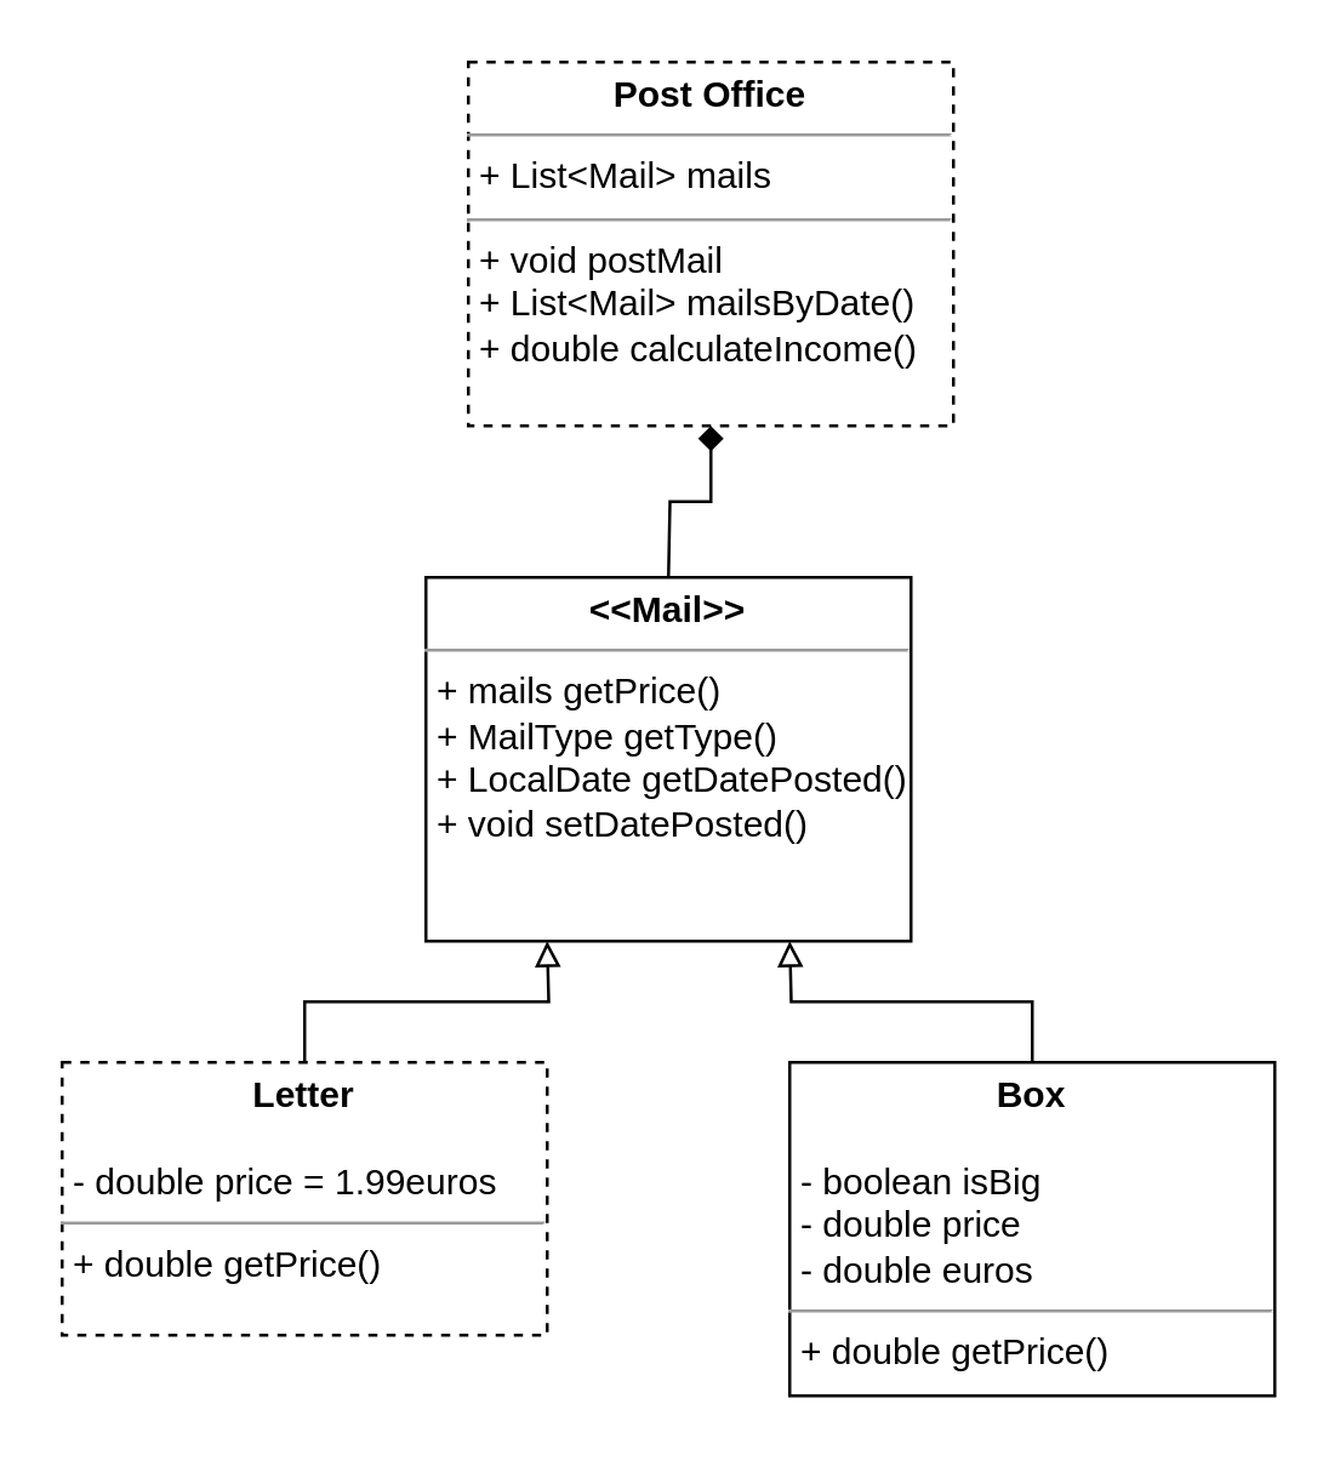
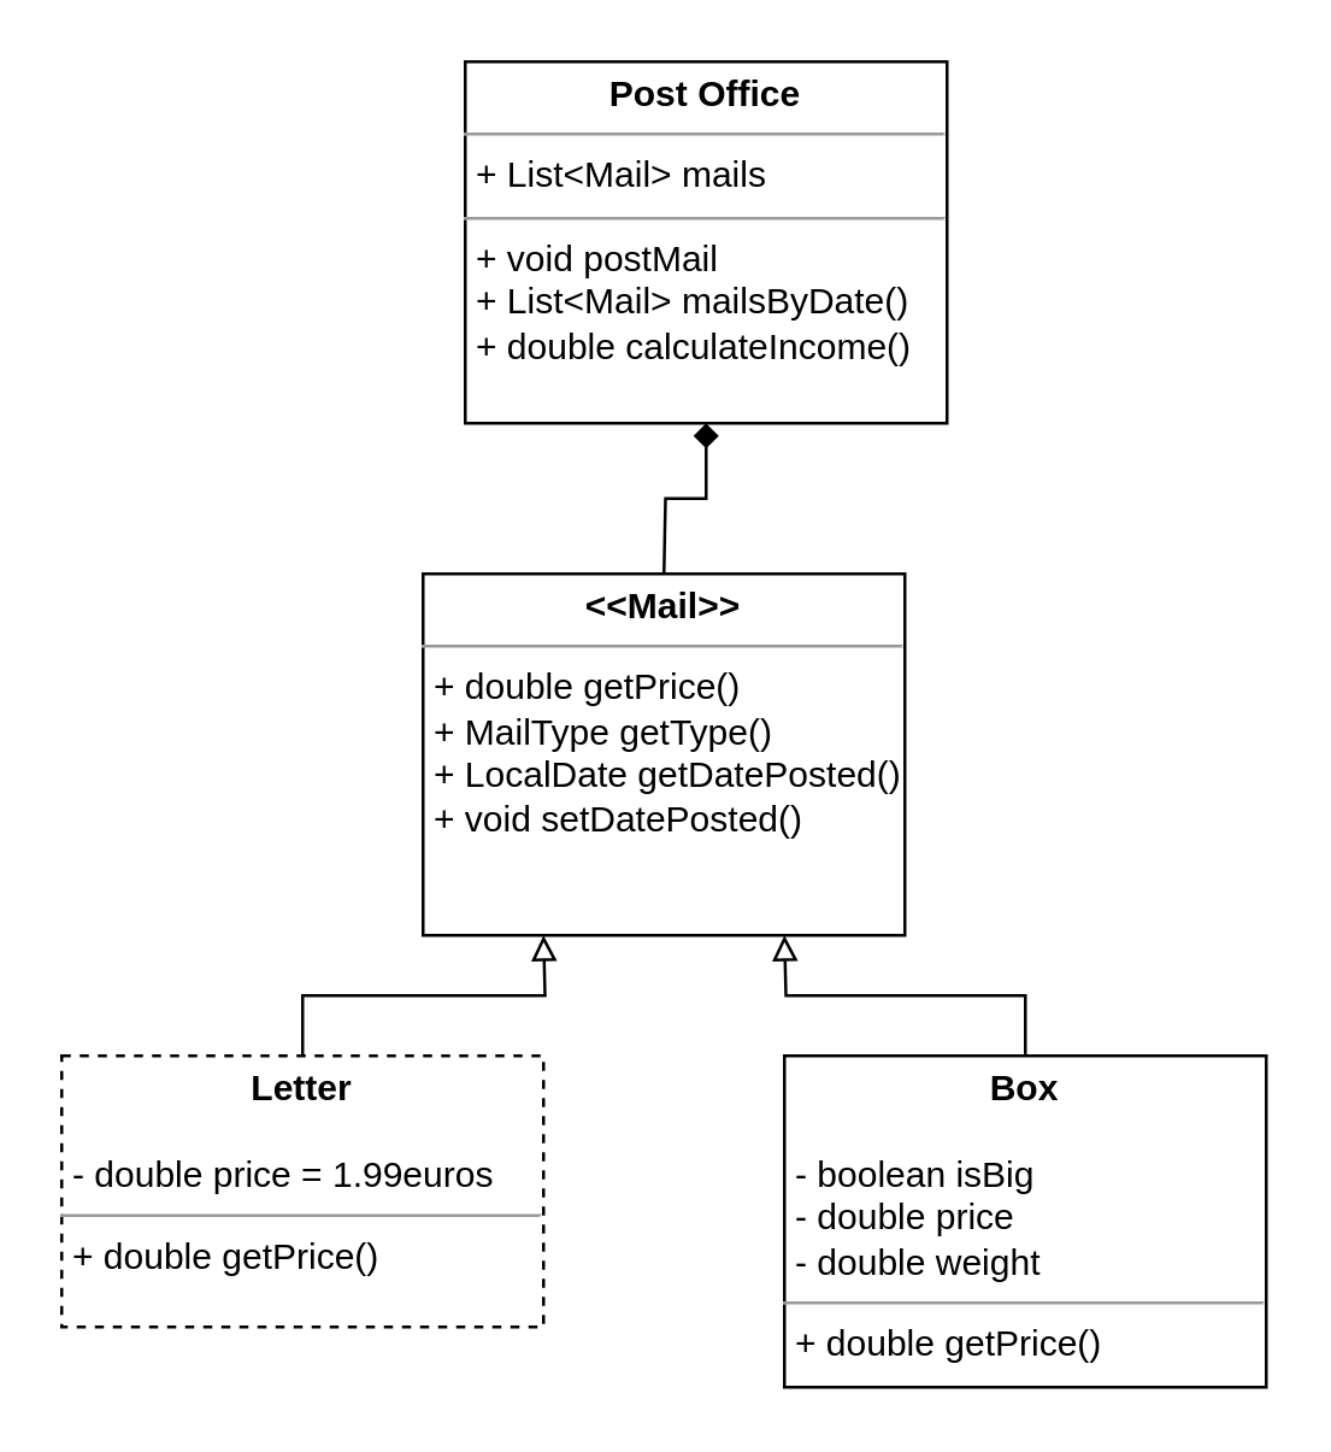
- <mxCell id="6" value="&lt;p style=&quot;margin:0px;margin-top:4px;text-align:center;&quot;&gt;&lt;b&gt;Post Office&lt;/b&gt;&lt;/p&gt;&lt;hr size=&quot;1&quot;&gt;&lt;p style=&quot;margin:0px;margin-left:4px;&quot;&gt;+ List&amp;lt;Mail&amp;gt;&amp;nbsp;mails&lt;/p&gt;&lt;hr size=&quot;1&quot;&gt;&lt;p style=&quot;margin:0px;margin-left:4px;&quot;&gt;+ void postMail&lt;/p&gt;&lt;p style=&quot;margin:0px;margin-left:4px;&quot;&gt;+ List&amp;lt;Mail&amp;gt; mailsByDate()&lt;/p&gt;&lt;p style=&quot;margin:0px;margin-left:4px;&quot;&gt;+ double calculateIncome()&lt;/p&gt;" style="verticalAlign=top;align=left;overflow=fill;fontSize=12;fontFamily=Helvetica;html=1;whiteSpace=wrap;dashed=1;" vertex="1" parent="1"><mxGeometry x="154" y="20" width="160" height="120" as="geometry" /></mxCell>
+ <mxCell id="6" value="&lt;p style=&quot;margin:0px;margin-top:4px;text-align:center;&quot;&gt;&lt;b&gt;Post Office&lt;/b&gt;&lt;/p&gt;&lt;hr size=&quot;1&quot;&gt;&lt;p style=&quot;margin:0px;margin-left:4px;&quot;&gt;+ List&amp;lt;Mail&amp;gt;&amp;nbsp;mails&lt;/p&gt;&lt;hr size=&quot;1&quot;&gt;&lt;p style=&quot;margin:0px;margin-left:4px;&quot;&gt;+ void postMail&lt;/p&gt;&lt;p style=&quot;margin:0px;margin-left:4px;&quot;&gt;+ List&amp;lt;Mail&amp;gt; mailsByDate()&lt;/p&gt;&lt;p style=&quot;margin:0px;margin-left:4px;&quot;&gt;+ double calculateIncome()&lt;/p&gt;" style="verticalAlign=top;align=left;overflow=fill;fontSize=12;fontFamily=Helvetica;html=1;whiteSpace=wrap;" vertex="1" parent="1"><mxGeometry x="154" y="20" width="160" height="120" as="geometry" /></mxCell>
- <mxCell id="7" value="&lt;p style=&quot;margin:0px;margin-top:4px;text-align:center;&quot;&gt;&lt;b style=&quot;background-color: initial;&quot;&gt;&amp;lt;&amp;lt;Mail&amp;gt;&amp;gt;&lt;/b&gt;&lt;br&gt;&lt;/p&gt;&lt;hr size=&quot;1&quot;&gt;&lt;p style=&quot;margin:0px;margin-left:4px;&quot;&gt;+ mails getPrice()&lt;br&gt;&lt;/p&gt;&lt;p style=&quot;margin:0px;margin-left:4px;&quot;&gt;+ MailType getType()&lt;/p&gt;&lt;p style=&quot;margin:0px;margin-left:4px;&quot;&gt;+ LocalDate getDatePosted()&lt;/p&gt;&lt;p style=&quot;margin:0px;margin-left:4px;&quot;&gt;+ void setDatePosted()&lt;/p&gt;" style="verticalAlign=top;align=left;overflow=fill;fontSize=12;fontFamily=Helvetica;html=1;whiteSpace=wrap;" vertex="1" parent="1"><mxGeometry x="140" y="190" width="160" height="120" as="geometry" /></mxCell>
+ <mxCell id="7" value="&lt;p style=&quot;margin:0px;margin-top:4px;text-align:center;&quot;&gt;&lt;b style=&quot;background-color: initial;&quot;&gt;&amp;lt;&amp;lt;Mail&amp;gt;&amp;gt;&lt;/b&gt;&lt;br&gt;&lt;/p&gt;&lt;hr size=&quot;1&quot;&gt;&lt;p style=&quot;margin:0px;margin-left:4px;&quot;&gt;+ double getPrice()&lt;br&gt;&lt;/p&gt;&lt;p style=&quot;margin:0px;margin-left:4px;&quot;&gt;+ MailType getType()&lt;/p&gt;&lt;p style=&quot;margin:0px;margin-left:4px;&quot;&gt;+ LocalDate getDatePosted()&lt;/p&gt;&lt;p style=&quot;margin:0px;margin-left:4px;&quot;&gt;+ void setDatePosted()&lt;/p&gt;" style="verticalAlign=top;align=left;overflow=fill;fontSize=12;fontFamily=Helvetica;html=1;whiteSpace=wrap;" vertex="1" parent="1"><mxGeometry x="140" y="190" width="160" height="120" as="geometry" /></mxCell>
- <mxCell id="5" value="&lt;p style=&quot;margin:0px;margin-top:4px;text-align:center;&quot;&gt;&lt;b&gt;Box&lt;/b&gt;&lt;/p&gt;&lt;p style=&quot;margin:0px;margin-left:4px;&quot;&gt;&lt;br&gt;&lt;/p&gt;&lt;p style=&quot;margin:0px;margin-left:4px;&quot;&gt;- boolean isBig&lt;/p&gt;&lt;p style=&quot;margin:0px;margin-left:4px;&quot;&gt;- double price&lt;/p&gt;&lt;p style=&quot;margin:0px;margin-left:4px;&quot;&gt;- double euros&lt;/p&gt;&lt;hr size=&quot;1&quot;&gt;&lt;p style=&quot;margin:0px;margin-left:4px;&quot;&gt;+ double getPrice()&lt;/p&gt;" style="verticalAlign=top;align=left;overflow=fill;fontSize=12;fontFamily=Helvetica;html=1;whiteSpace=wrap;" vertex="1" parent="1"><mxGeometry x="260" y="350" width="160" height="110" as="geometry" /></mxCell>
+ <mxCell id="5" value="&lt;p style=&quot;margin:0px;margin-top:4px;text-align:center;&quot;&gt;&lt;b&gt;Box&lt;/b&gt;&lt;/p&gt;&lt;p style=&quot;margin:0px;margin-left:4px;&quot;&gt;&lt;br&gt;&lt;/p&gt;&lt;p style=&quot;margin:0px;margin-left:4px;&quot;&gt;- boolean isBig&lt;/p&gt;&lt;p style=&quot;margin:0px;margin-left:4px;&quot;&gt;- double price&lt;/p&gt;&lt;p style=&quot;margin:0px;margin-left:4px;&quot;&gt;- double weight&lt;/p&gt;&lt;hr size=&quot;1&quot;&gt;&lt;p style=&quot;margin:0px;margin-left:4px;&quot;&gt;+ double getPrice()&lt;/p&gt;" style="verticalAlign=top;align=left;overflow=fill;fontSize=12;fontFamily=Helvetica;html=1;whiteSpace=wrap;" vertex="1" parent="1"><mxGeometry x="260" y="350" width="160" height="110" as="geometry" /></mxCell>
